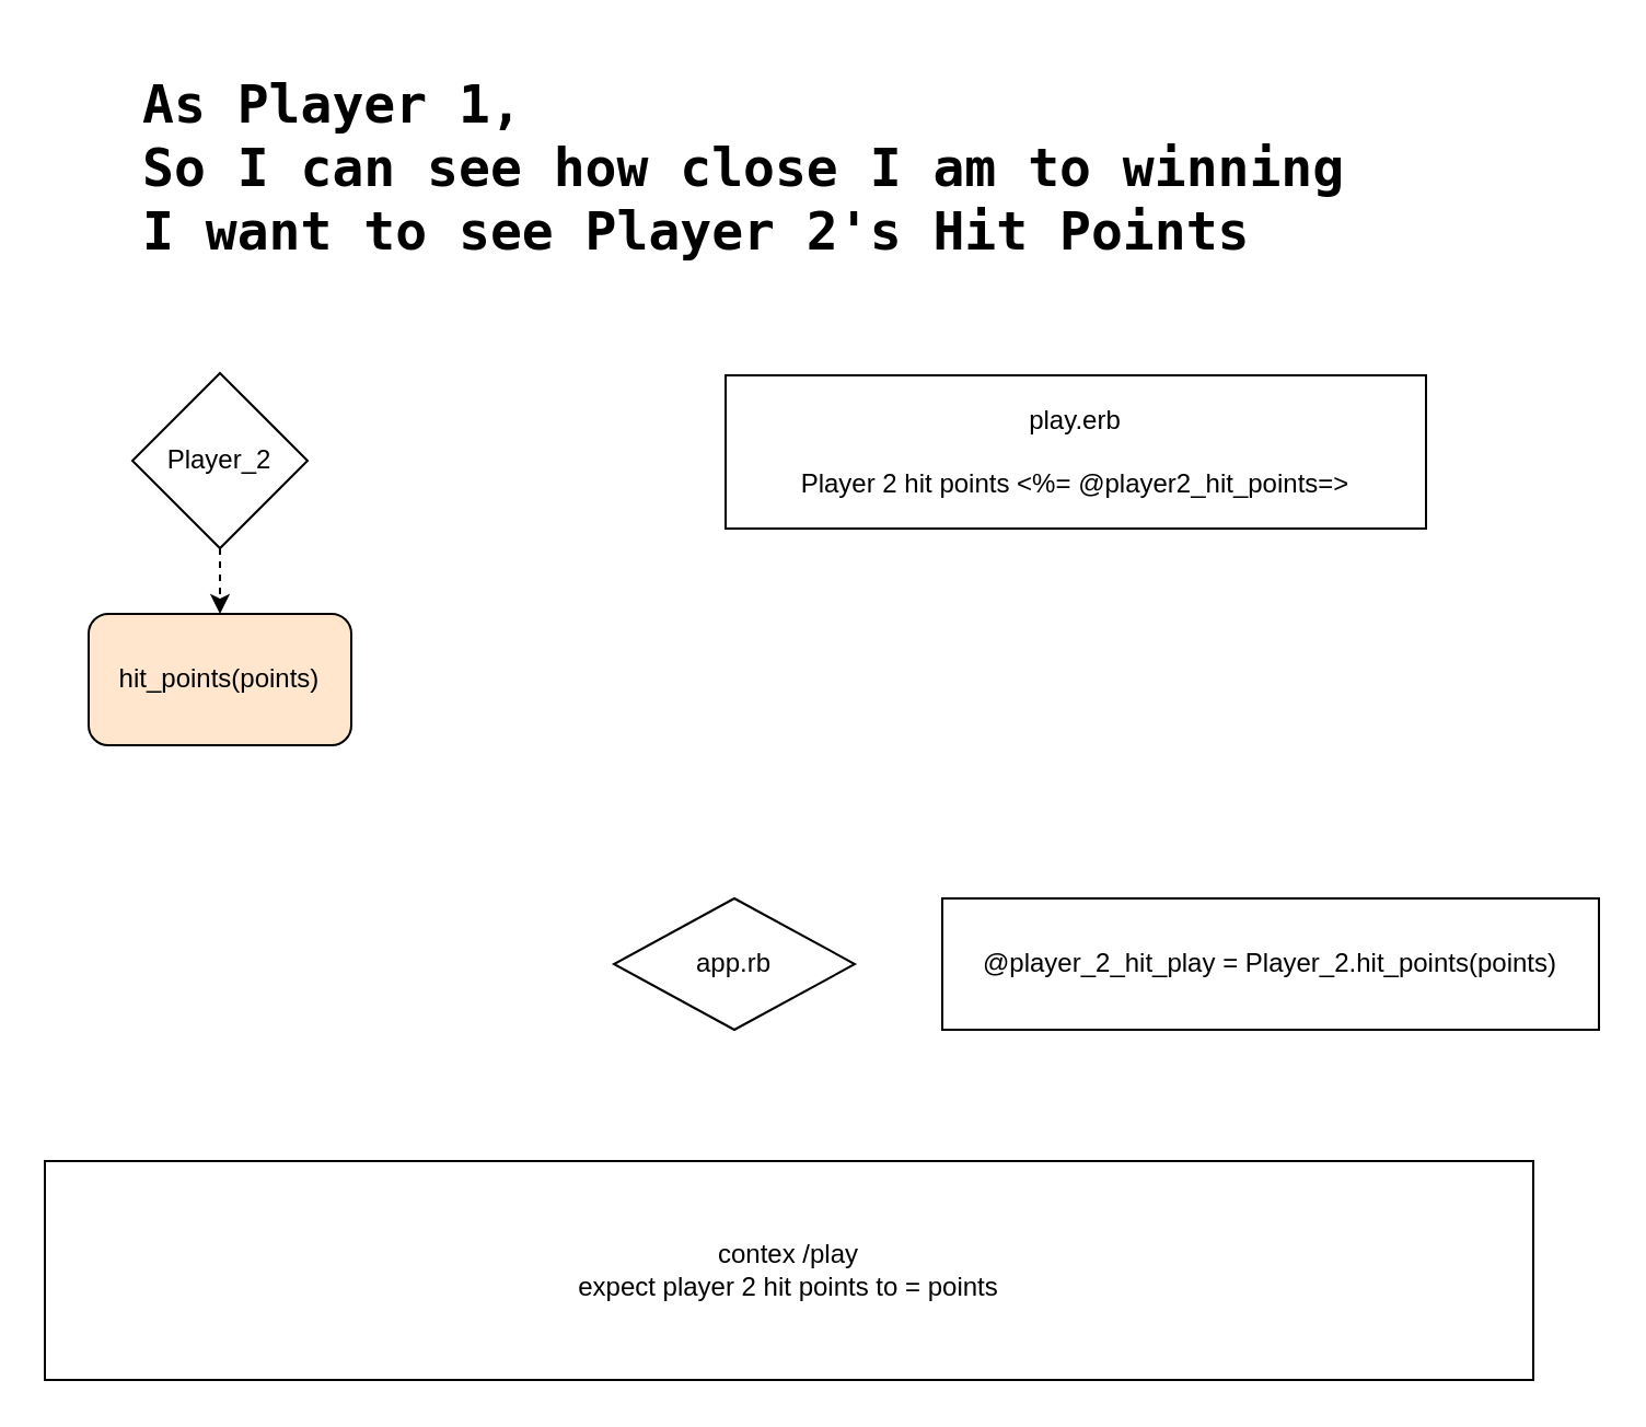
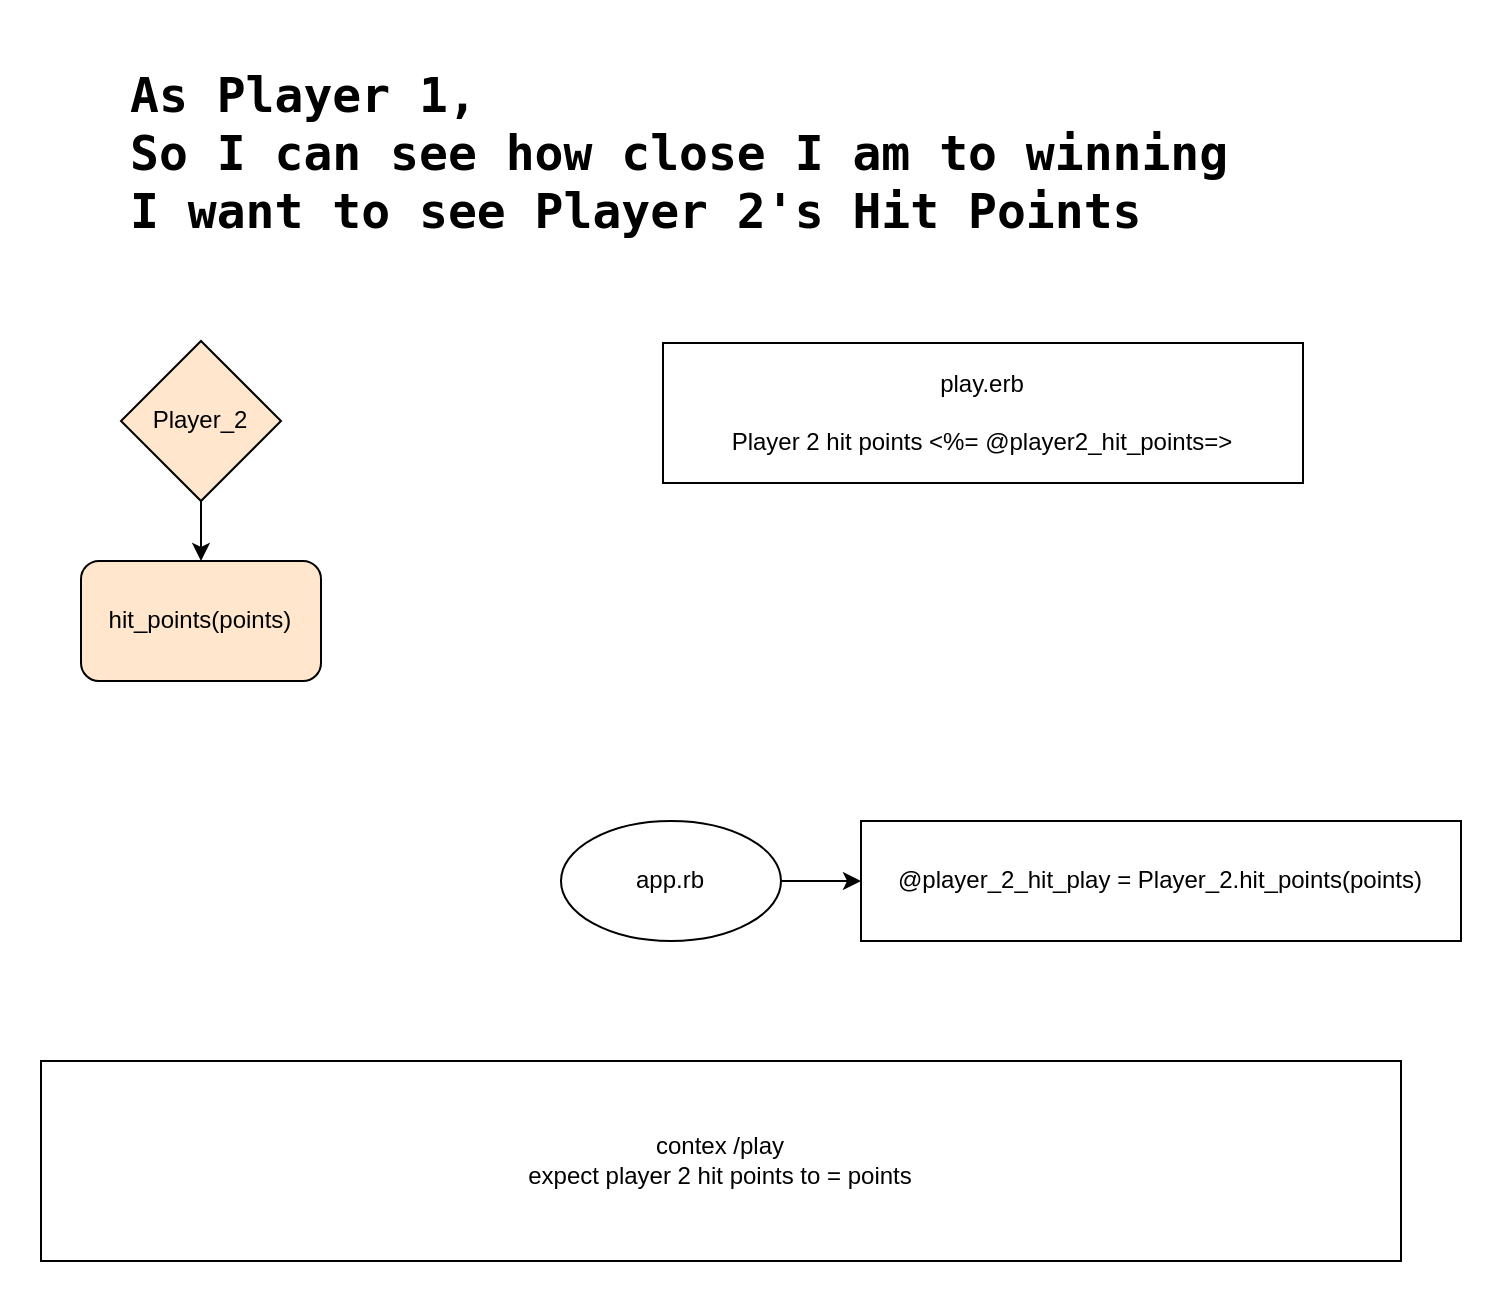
- <mxCell id="4" value="Player_2" style="rhombus;whiteSpace=wrap;html=1;" vertex="1" parent="1"><mxGeometry x="60" y="170" width="80" height="80" as="geometry" /></mxCell>
+ <mxCell id="4" value="Player_2" style="rhombus;whiteSpace=wrap;html=1;fillColor=#ffe6cc;" vertex="1" parent="1"><mxGeometry x="60" y="170" width="80" height="80" as="geometry" /></mxCell>
- <mxCell id="3" style="edgeStyle=none;html=1;exitX=0.5;exitY=1;exitDx=0;exitDy=0;entryX=0.5;entryY=0;entryDx=0;entryDy=0;dashed=1;" edge="1" parent="1" source="4" target="5"><mxGeometry relative="1" as="geometry" /></mxCell>
+ <mxCell id="3" style="edgeStyle=none;html=1;exitX=0.5;exitY=1;exitDx=0;exitDy=0;entryX=0.5;entryY=0;entryDx=0;entryDy=0;" edge="1" parent="1" source="4" target="5"><mxGeometry relative="1" as="geometry" /></mxCell>
- <mxCell id="8" value="app.rb" style="rhombus;whiteSpace=wrap;html=1;" vertex="1" parent="1"><mxGeometry x="280" y="410" width="110" height="60" as="geometry" /></mxCell>
+ <mxCell id="8" value="app.rb" style="ellipse;whiteSpace=wrap;html=1;" vertex="1" parent="1"><mxGeometry x="280" y="410" width="110" height="60" as="geometry" /></mxCell>
+ <mxCell id="7" style="edgeStyle=none;html=1;exitX=1;exitY=0.5;exitDx=0;exitDy=0;" edge="1" parent="1" source="8" target="9"><mxGeometry relative="1" as="geometry" /></mxCell>
